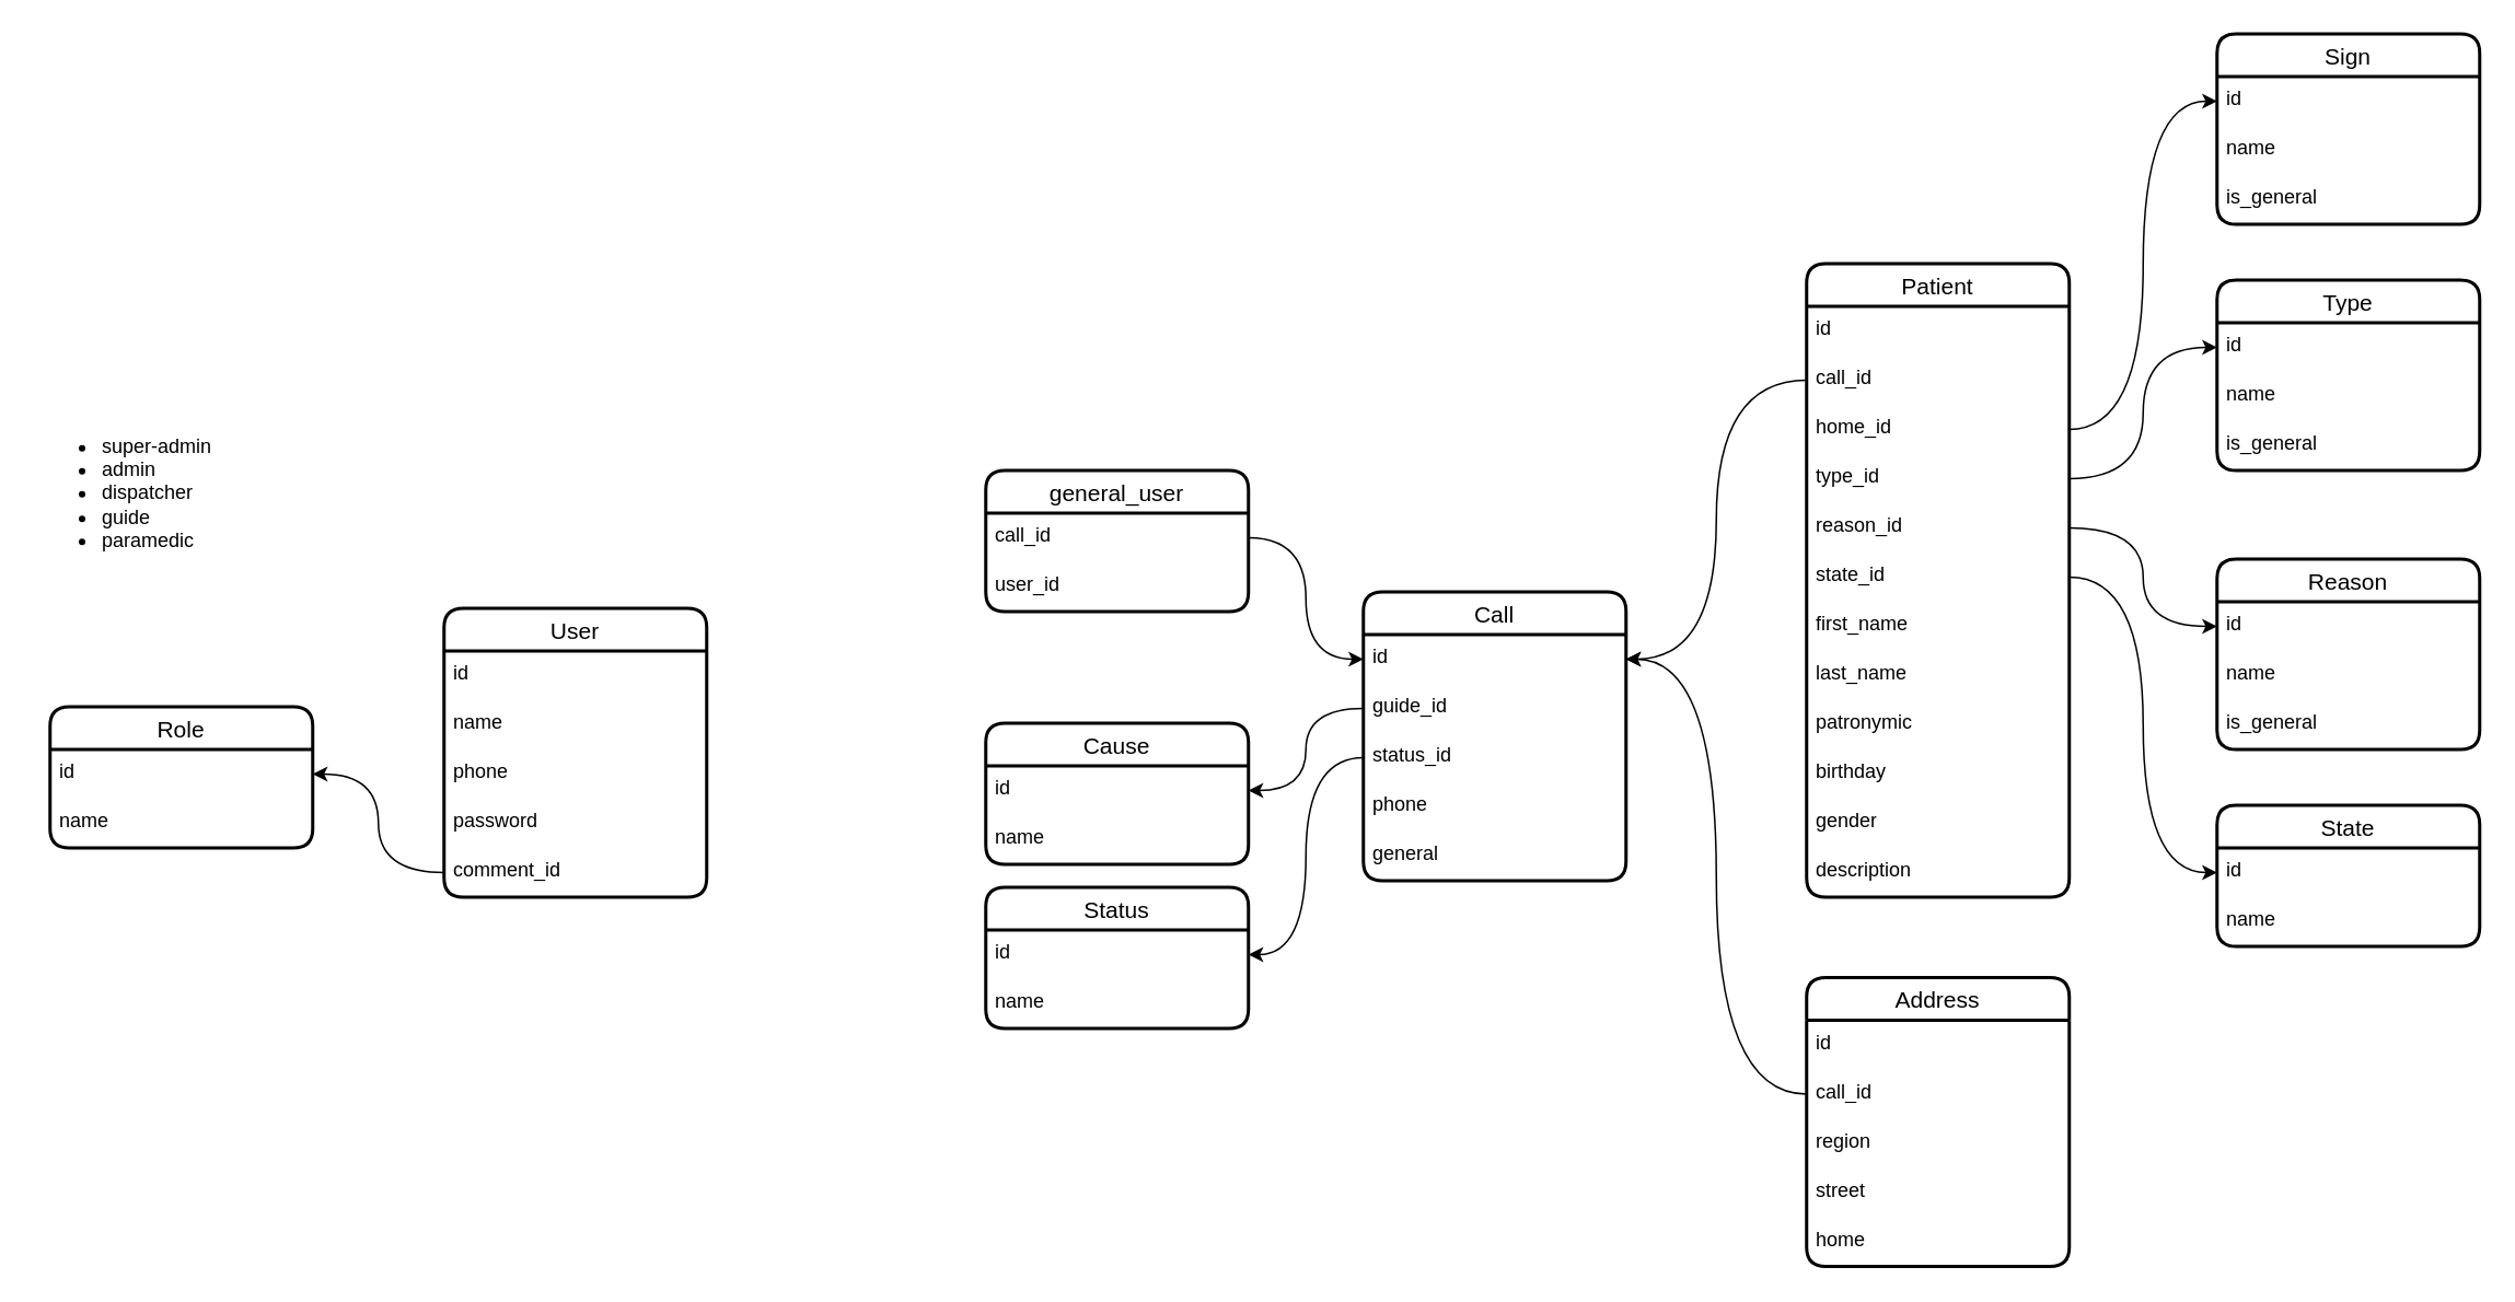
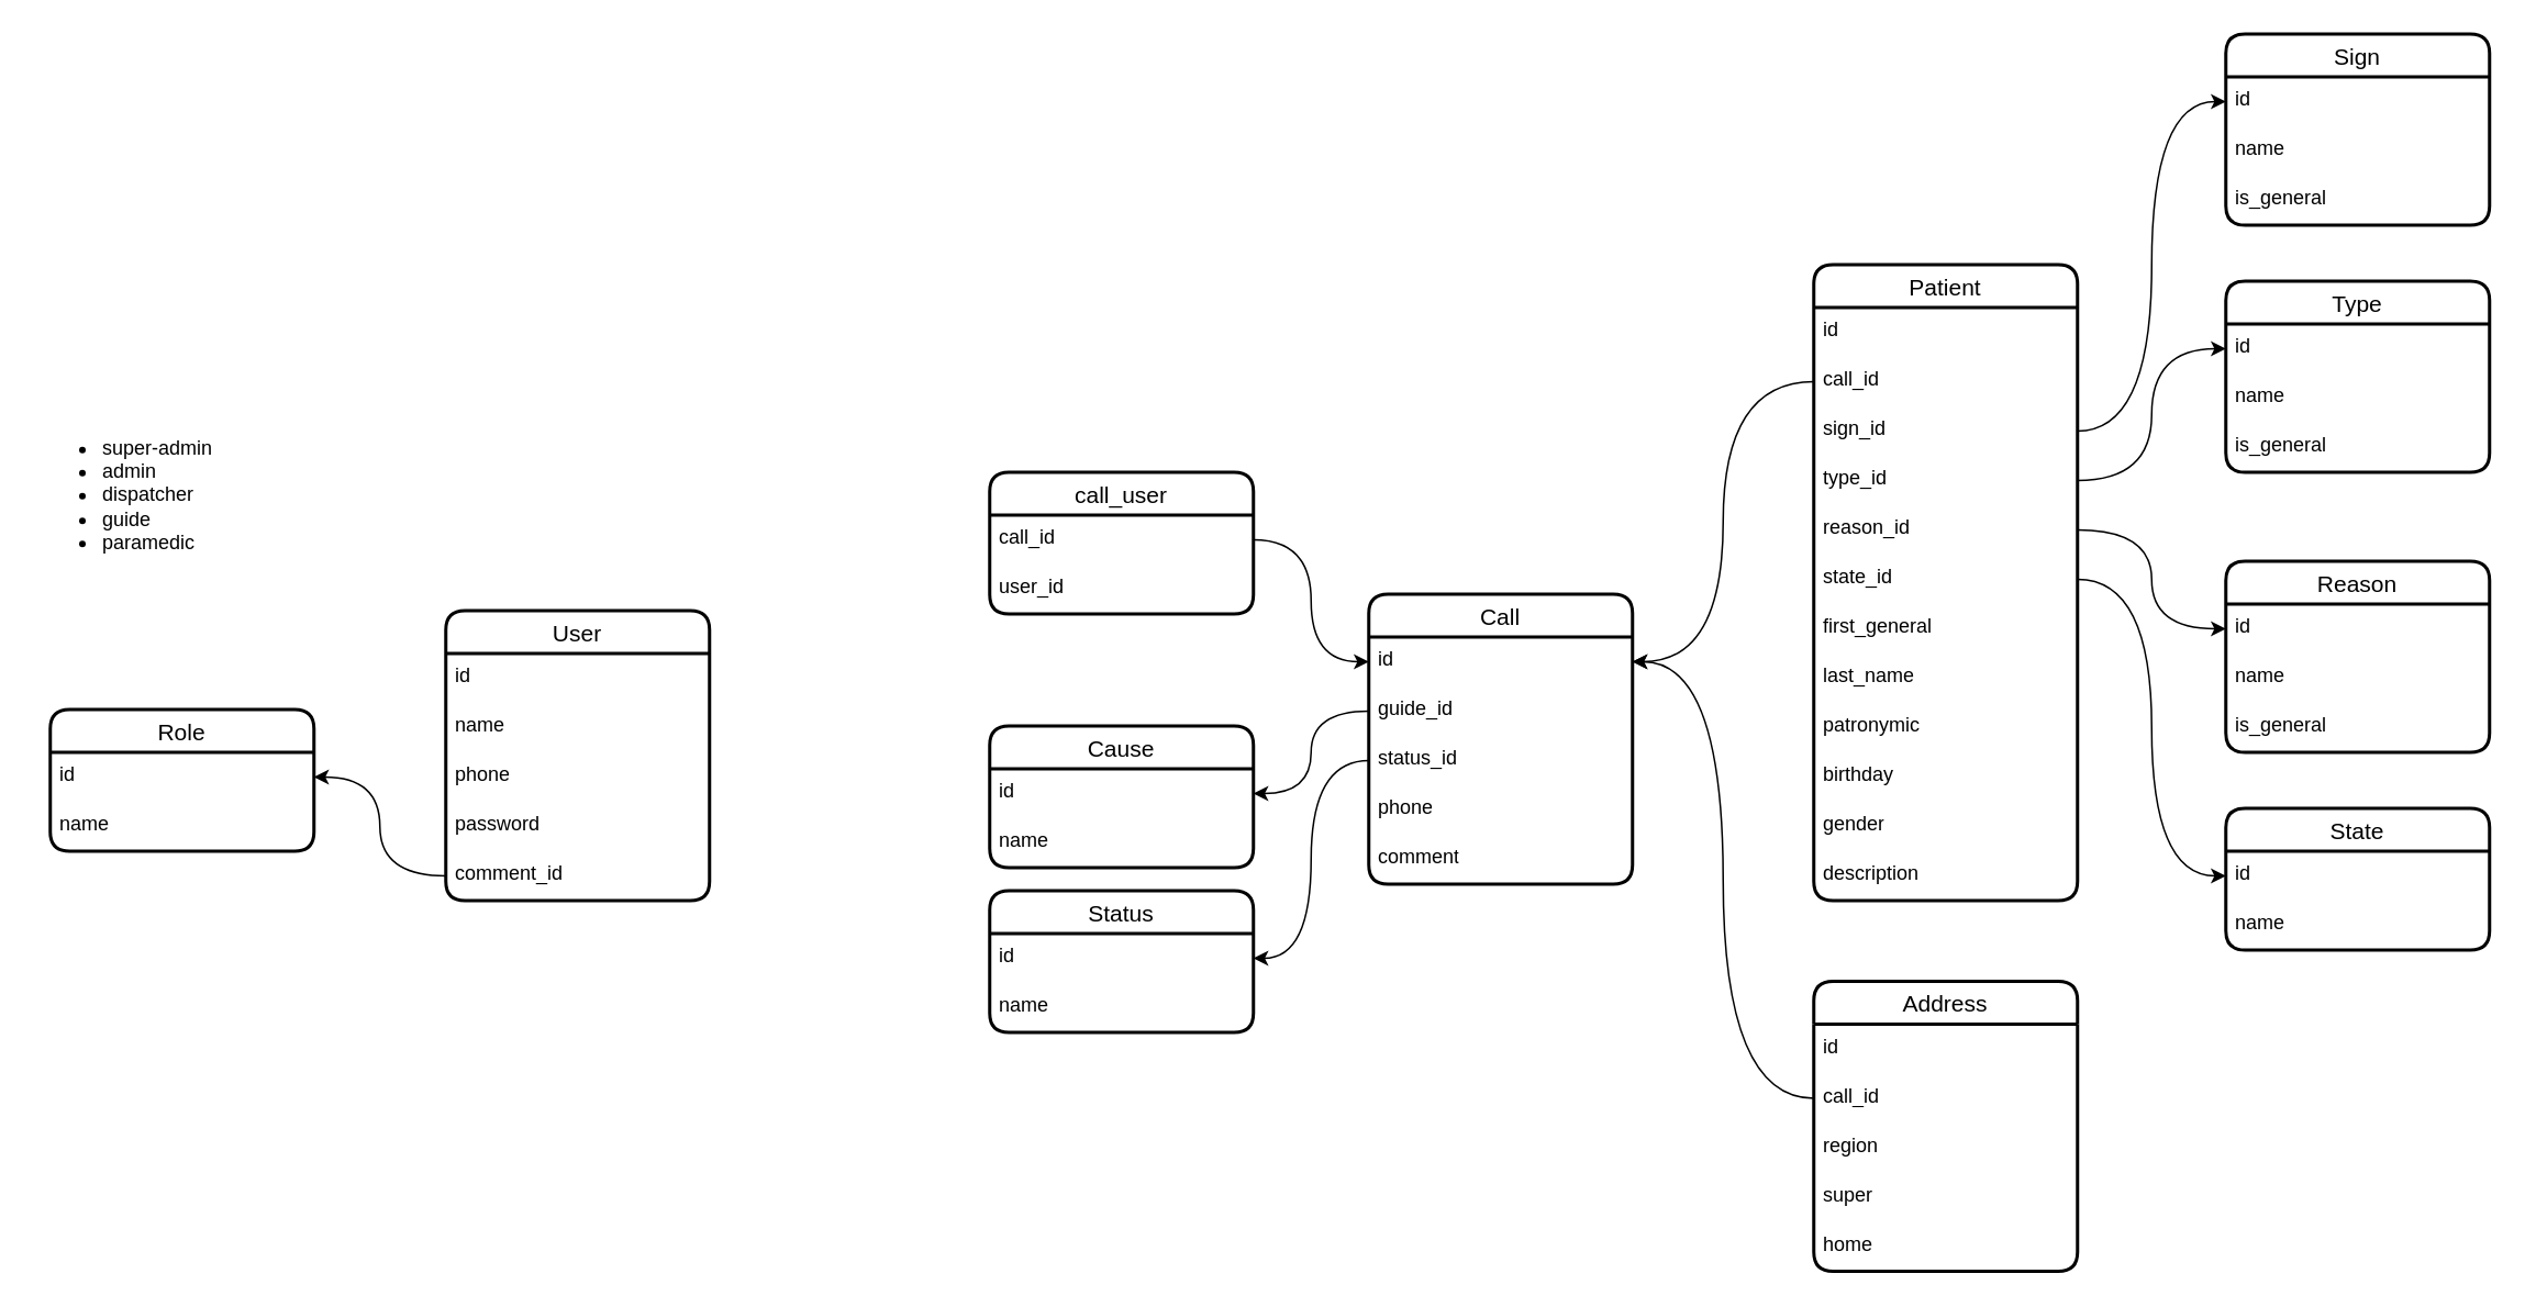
- <mxCell id="25" value="home_id" style="text;strokeColor=none;fillColor=none;spacingLeft=4;spacingRight=4;overflow=hidden;rotatable=0;points=[[0,0.5],[1,0.5]];portConstraint=eastwest;fontSize=12;whiteSpace=wrap;html=1;" parent="22" vertex="1"><mxGeometry y="86" width="160" height="30" as="geometry" /></mxCell>
+ <mxCell id="25" value="sign_id" style="text;strokeColor=none;fillColor=none;spacingLeft=4;spacingRight=4;overflow=hidden;rotatable=0;points=[[0,0.5],[1,0.5]];portConstraint=eastwest;fontSize=12;whiteSpace=wrap;html=1;" parent="22" vertex="1"><mxGeometry y="86" width="160" height="30" as="geometry" /></mxCell>
- <mxCell id="67" value="general_user" style="swimlane;fontStyle=0;childLayout=stackLayout;horizontal=1;startSize=26;horizontalStack=0;resizeParent=1;resizeParentMax=0;resizeLast=0;collapsible=1;marginBottom=0;align=center;fontSize=14;strokeWidth=2;rounded=1;shadow=0;glass=0;swimlaneLine=1;" vertex="1" parent="1"><mxGeometry x="600" y="286" width="160" height="86" as="geometry" /></mxCell>
+ <mxCell id="67" value="call_user" style="swimlane;fontStyle=0;childLayout=stackLayout;horizontal=1;startSize=26;horizontalStack=0;resizeParent=1;resizeParentMax=0;resizeLast=0;collapsible=1;marginBottom=0;align=center;fontSize=14;strokeWidth=2;rounded=1;shadow=0;glass=0;swimlaneLine=1;" vertex="1" parent="1"><mxGeometry x="600" y="286" width="160" height="86" as="geometry" /></mxCell>
- <mxCell id="29" value="first_name" style="text;strokeColor=none;fillColor=none;spacingLeft=4;spacingRight=4;overflow=hidden;rotatable=0;points=[[0,0.5],[1,0.5]];portConstraint=eastwest;fontSize=12;whiteSpace=wrap;html=1;" parent="22" vertex="1"><mxGeometry y="206" width="160" height="30" as="geometry" /></mxCell>
+ <mxCell id="29" value="first_general" style="text;strokeColor=none;fillColor=none;spacingLeft=4;spacingRight=4;overflow=hidden;rotatable=0;points=[[0,0.5],[1,0.5]];portConstraint=eastwest;fontSize=12;whiteSpace=wrap;html=1;" parent="22" vertex="1"><mxGeometry y="206" width="160" height="30" as="geometry" /></mxCell>
- <mxCell id="17" value="general" style="text;strokeColor=none;fillColor=none;spacingLeft=4;spacingRight=4;overflow=hidden;rotatable=0;points=[[0,0.5],[1,0.5]];portConstraint=eastwest;fontSize=12;whiteSpace=wrap;html=1;" parent="12" vertex="1"><mxGeometry y="146" width="160" height="30" as="geometry" /></mxCell>
+ <mxCell id="17" value="comment" style="text;strokeColor=none;fillColor=none;spacingLeft=4;spacingRight=4;overflow=hidden;rotatable=0;points=[[0,0.5],[1,0.5]];portConstraint=eastwest;fontSize=12;whiteSpace=wrap;html=1;" parent="12" vertex="1"><mxGeometry y="146" width="160" height="30" as="geometry" /></mxCell>
- <mxCell id="39" value="street" style="text;strokeColor=none;fillColor=none;spacingLeft=4;spacingRight=4;overflow=hidden;rotatable=0;points=[[0,0.5],[1,0.5]];portConstraint=eastwest;fontSize=12;whiteSpace=wrap;html=1;" parent="35" vertex="1"><mxGeometry y="116" width="160" height="30" as="geometry" /></mxCell>
+ <mxCell id="39" value="super" style="text;strokeColor=none;fillColor=none;spacingLeft=4;spacingRight=4;overflow=hidden;rotatable=0;points=[[0,0.5],[1,0.5]];portConstraint=eastwest;fontSize=12;whiteSpace=wrap;html=1;" parent="35" vertex="1"><mxGeometry y="116" width="160" height="30" as="geometry" /></mxCell>
